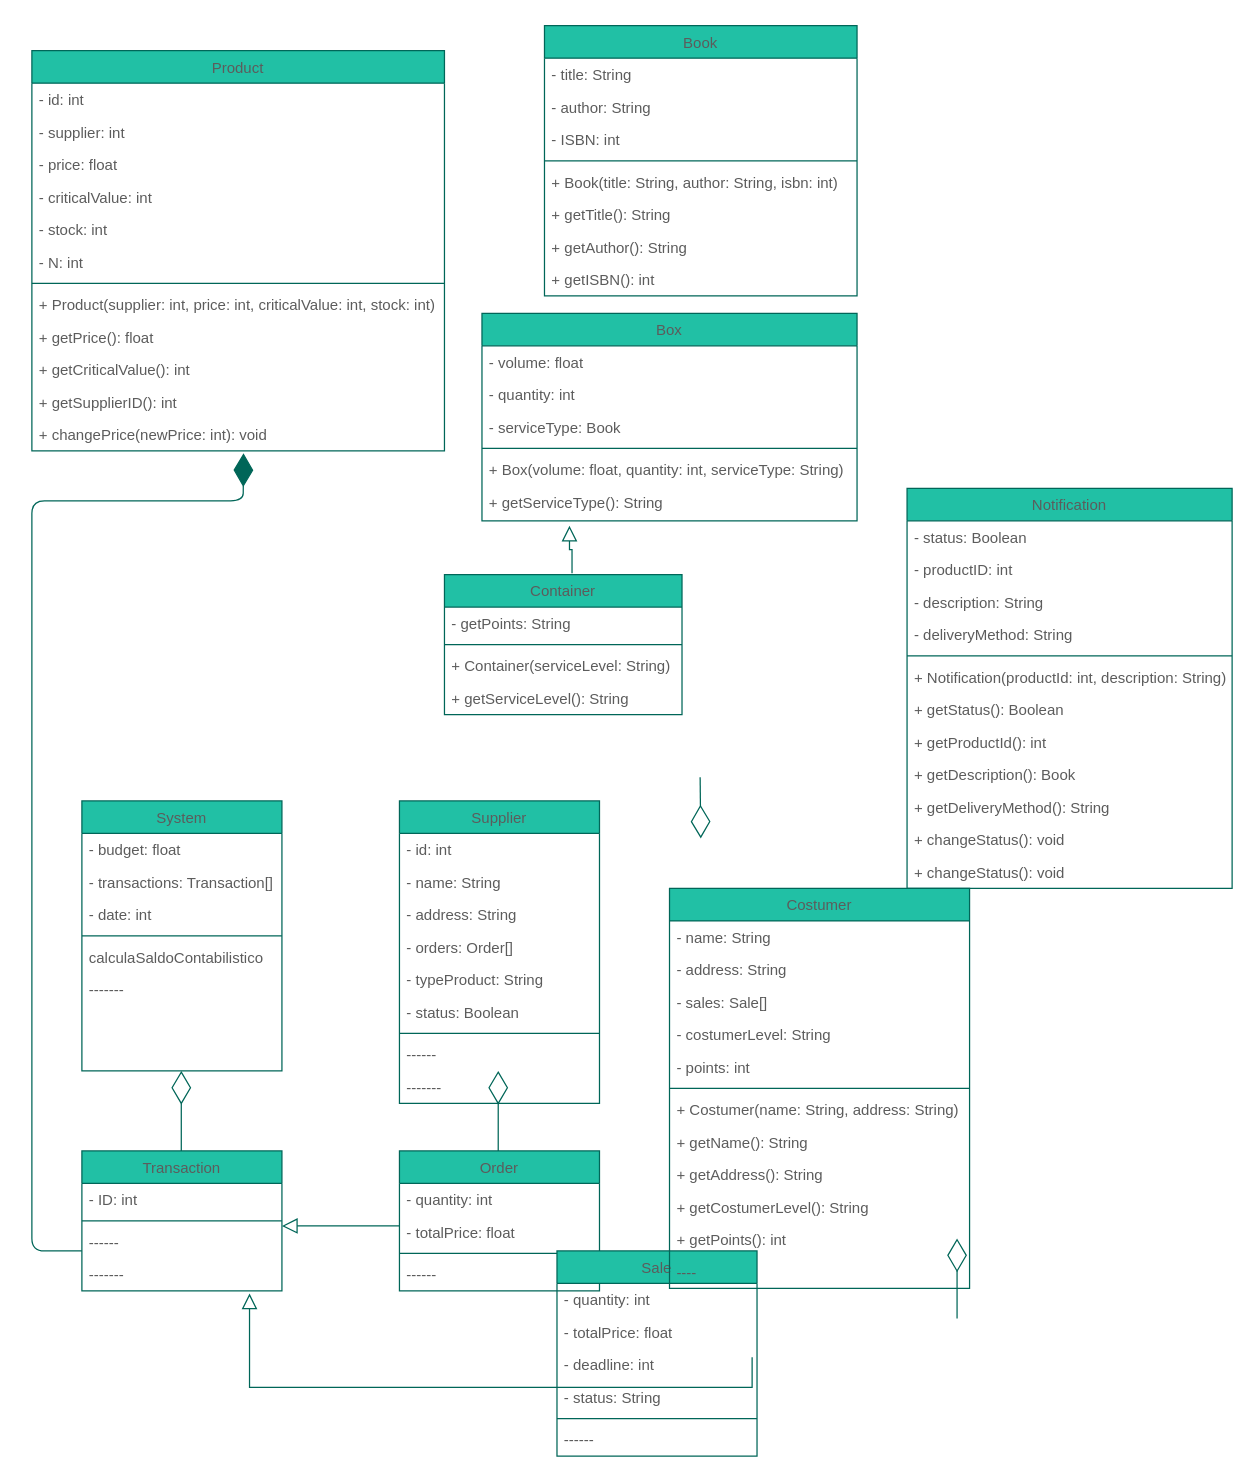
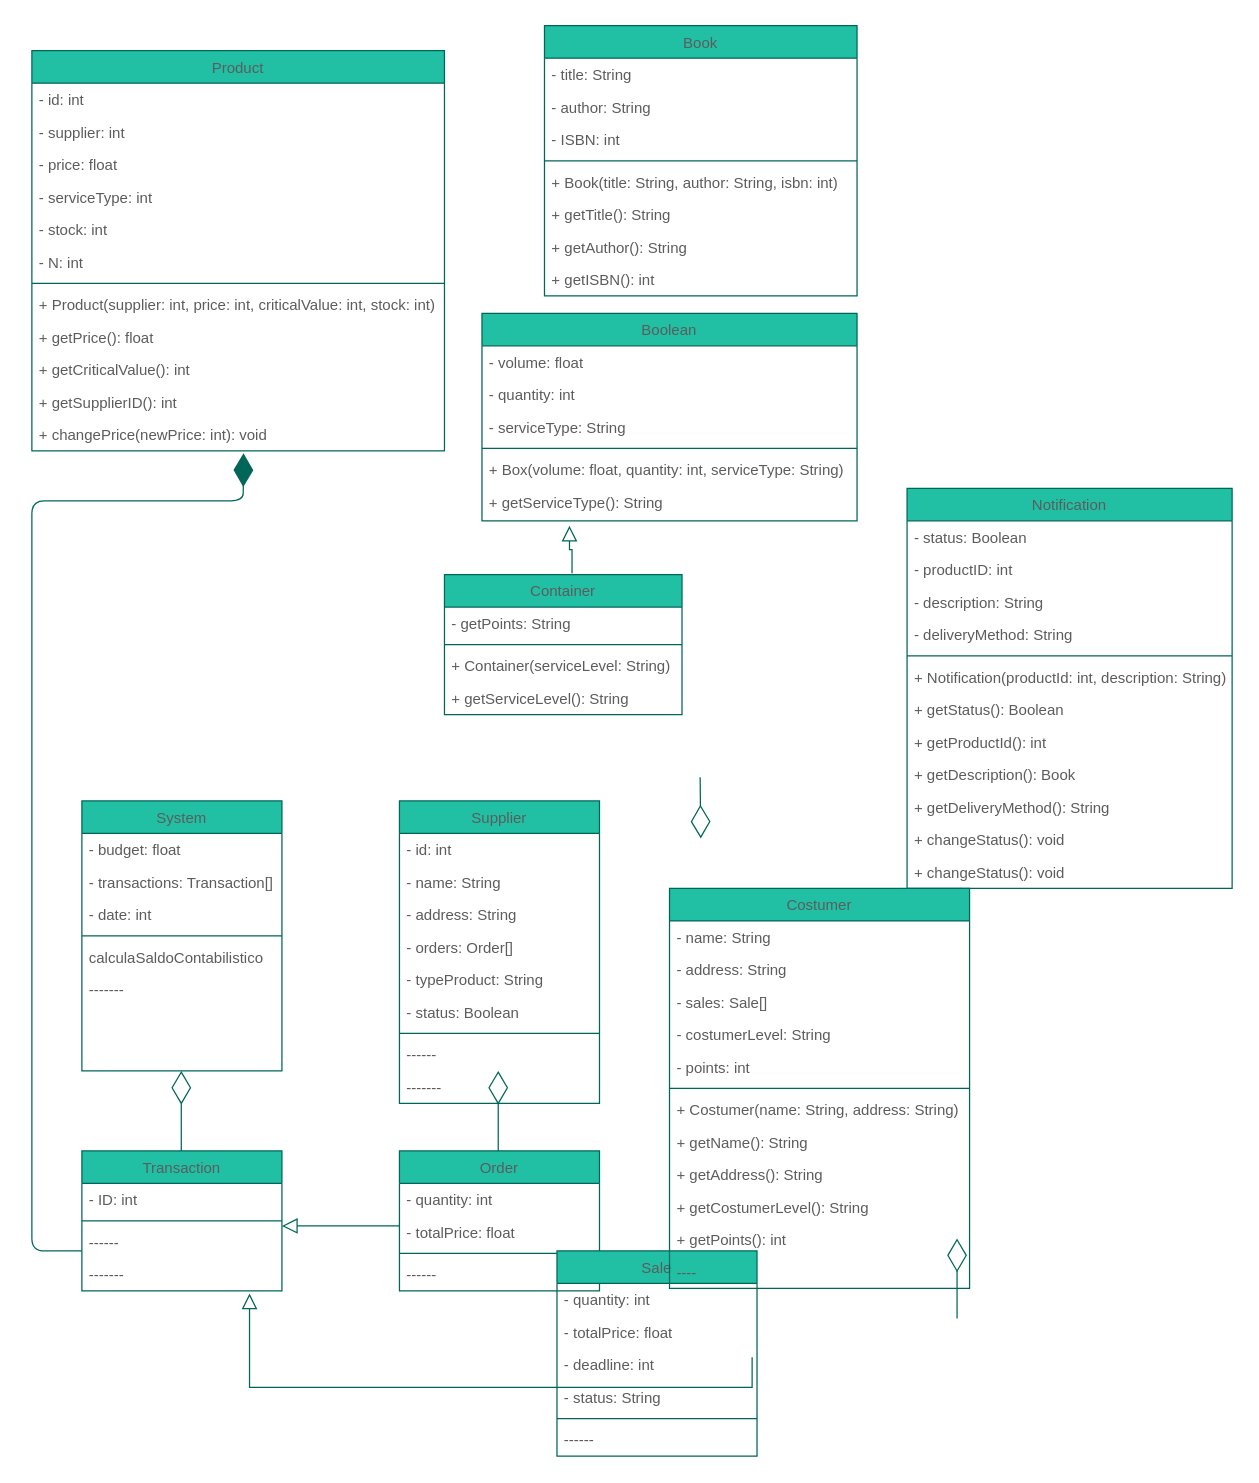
- <mxCell id="6" value="- criticalValue: int" style="text;align=left;verticalAlign=top;spacingLeft=4;spacingRight=4;overflow=hidden;rotatable=0;points=[[0,0.5],[1,0.5]];portConstraint=eastwest;rounded=0;shadow=0;html=0;fontColor=#5C5C5C;" vertex="1" parent="2"><mxGeometry y="104" width="330" height="26" as="geometry" /></mxCell>
+ <mxCell id="6" value="- serviceType: int" style="text;align=left;verticalAlign=top;spacingLeft=4;spacingRight=4;overflow=hidden;rotatable=0;points=[[0,0.5],[1,0.5]];portConstraint=eastwest;rounded=0;shadow=0;html=0;fontColor=#5C5C5C;" vertex="1" parent="2"><mxGeometry y="104" width="330" height="26" as="geometry" /></mxCell>
- <mxCell id="24" value="Box" style="swimlane;fontStyle=0;align=center;verticalAlign=top;childLayout=stackLayout;horizontal=1;startSize=26;horizontalStack=0;resizeParent=1;resizeLast=0;collapsible=1;marginBottom=0;rounded=0;shadow=0;strokeWidth=1;fillColor=#21C0A5;strokeColor=#006658;fontColor=#5C5C5C;" parent="1" vertex="1"><mxGeometry x="380" y="250" width="300" height="166" as="geometry"><mxRectangle x="130" y="380" width="160" height="26" as="alternateBounds" /></mxGeometry></mxCell>
+ <mxCell id="24" value="Boolean" style="swimlane;fontStyle=0;align=center;verticalAlign=top;childLayout=stackLayout;horizontal=1;startSize=26;horizontalStack=0;resizeParent=1;resizeLast=0;collapsible=1;marginBottom=0;rounded=0;shadow=0;strokeWidth=1;fillColor=#21C0A5;strokeColor=#006658;fontColor=#5C5C5C;" parent="1" vertex="1"><mxGeometry x="380" y="250" width="300" height="166" as="geometry"><mxRectangle x="130" y="380" width="160" height="26" as="alternateBounds" /></mxGeometry></mxCell>
- <mxCell id="27" value="- serviceType: Book" style="text;align=left;verticalAlign=top;spacingLeft=4;spacingRight=4;overflow=hidden;rotatable=0;points=[[0,0.5],[1,0.5]];portConstraint=eastwest;rounded=0;shadow=0;html=0;fontColor=#5C5C5C;" vertex="1" parent="24"><mxGeometry y="78" width="300" height="26" as="geometry" /></mxCell>
+ <mxCell id="27" value="- serviceType: String" style="text;align=left;verticalAlign=top;spacingLeft=4;spacingRight=4;overflow=hidden;rotatable=0;points=[[0,0.5],[1,0.5]];portConstraint=eastwest;rounded=0;shadow=0;html=0;fontColor=#5C5C5C;" vertex="1" parent="24"><mxGeometry y="78" width="300" height="26" as="geometry" /></mxCell>
